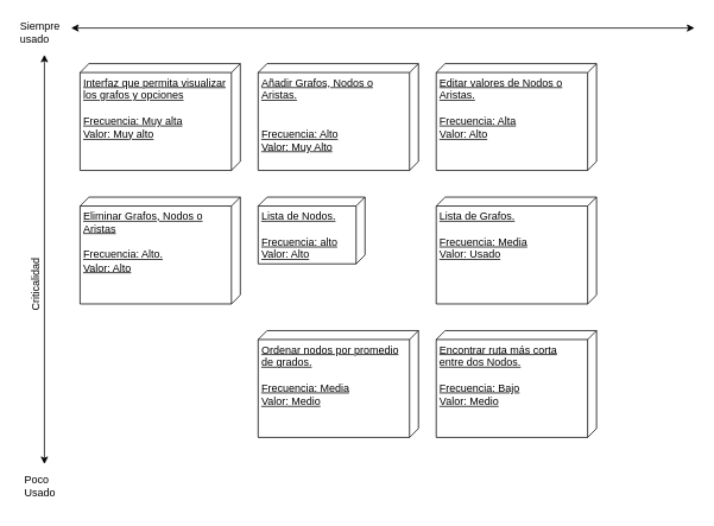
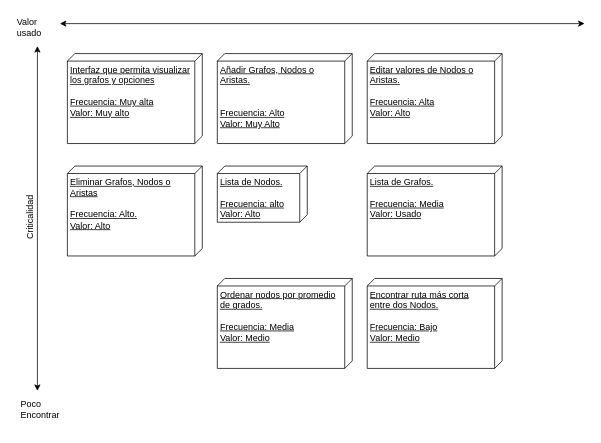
- <mxCell id="11" value="&lt;div&gt;Siempre&lt;/div&gt;&lt;div&gt;usado&lt;br&gt;&lt;/div&gt;" style="text;html=1;resizable=0;points=[];autosize=1;align=left;verticalAlign=top;spacingTop=-4;" vertex="1" parent="1"><mxGeometry x="20" y="20" width="60" height="30" as="geometry" /></mxCell>
+ <mxCell id="11" value="&lt;div&gt;Valor&lt;/div&gt;&lt;div&gt;usado&lt;br&gt;&lt;/div&gt;" style="text;html=1;resizable=0;points=[];autosize=1;align=left;verticalAlign=top;spacingTop=-4;" vertex="1" parent="1"><mxGeometry x="20" y="20" width="60" height="30" as="geometry" /></mxCell>
- <mxCell id="10" value="&lt;div&gt;Criticalidad&lt;/div&gt;&lt;div&gt;&lt;br&gt;&lt;/div&gt;" style="text;html=1;resizable=0;points=[];autosize=1;align=left;verticalAlign=top;spacingTop=-4;flipV=1;flipH=0;direction=north;horizontal=0;" vertex="1" parent="1"><mxGeometry x="29" y="271" width="30" height="80" as="geometry" /></mxCell>
+ <mxCell id="10" value="&lt;div&gt;Criticalidad&lt;/div&gt;&lt;div&gt;&lt;br&gt;&lt;/div&gt;" style="text;html=1;resizable=0;points=[];autosize=1;align=left;verticalAlign=top;spacingTop=-4;flipV=1;flipH=0;direction=north;horizontal=0;" vertex="1" parent="1"><mxGeometry x="29" y="241" width="30" height="80" as="geometry" /></mxCell>
- <mxCell id="12" value="&lt;div&gt;Poco&lt;/div&gt;&lt;div&gt;Usado&lt;/div&gt;&lt;div&gt;&lt;br&gt;&lt;/div&gt;" style="text;html=1;resizable=0;points=[];autosize=1;align=left;verticalAlign=top;spacingTop=-4;" vertex="1" parent="1"><mxGeometry x="25" y="529" width="50" height="40" as="geometry" /></mxCell>
+ <mxCell id="12" value="&lt;div&gt;Poco&lt;/div&gt;&lt;div&gt;Encontrar&lt;/div&gt;&lt;div&gt;&lt;br&gt;&lt;/div&gt;" style="text;html=1;resizable=0;points=[];autosize=1;align=left;verticalAlign=top;spacingTop=-4;" vertex="1" parent="1"><mxGeometry x="25" y="529" width="50" height="40" as="geometry" /></mxCell>
